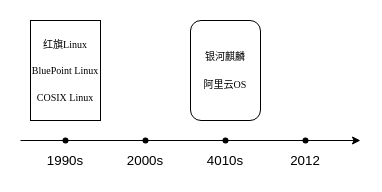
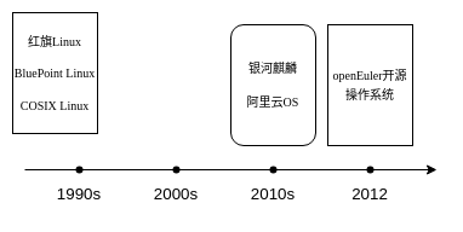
- <mxCell id="6" value="&lt;p class=&quot;MsoNormal&quot;&gt;&lt;font style=&quot;font-size: 10px&quot;&gt;&lt;span&gt;&lt;font face=&quot;等线&quot;&gt;红旗&lt;/font&gt;&lt;font face=&quot;Calibri&quot;&gt;Linux&lt;/font&gt;&lt;/span&gt;&lt;span style=&quot;font-family: &amp;#34;calibri&amp;#34;&quot;&gt;&lt;/span&gt;&lt;/font&gt;&lt;/p&gt;&lt;p class=&quot;MsoNormal&quot;&gt;&lt;font style=&quot;font-size: 10px&quot;&gt;&lt;span style=&quot;font-family: &amp;#34;calibri&amp;#34;&quot;&gt;BluePoint Linux&lt;/span&gt;&lt;/font&gt;&lt;/p&gt;&lt;p class=&quot;MsoNormal&quot;&gt;&lt;span style=&quot;font-family: &amp;#34;calibri&amp;#34;&quot;&gt;&lt;font style=&quot;font-size: 10px&quot;&gt;COSIX Linux&lt;/font&gt;&lt;/span&gt;&lt;/p&gt;" style="rounded=0;whiteSpace=wrap;html=1;" vertex="1" parent="1"><mxGeometry x="30" y="20" width="70" height="100" as="geometry" /></mxCell>
+ <mxCell id="6" value="&lt;p class=&quot;MsoNormal&quot;&gt;&lt;font style=&quot;font-size: 10px&quot;&gt;&lt;span&gt;&lt;font face=&quot;等线&quot;&gt;红旗&lt;/font&gt;&lt;font face=&quot;Calibri&quot;&gt;Linux&lt;/font&gt;&lt;/span&gt;&lt;span style=&quot;font-family: &amp;#34;calibri&amp;#34;&quot;&gt;&lt;/span&gt;&lt;/font&gt;&lt;/p&gt;&lt;p class=&quot;MsoNormal&quot;&gt;&lt;font style=&quot;font-size: 10px&quot;&gt;&lt;span style=&quot;font-family: &amp;#34;calibri&amp;#34;&quot;&gt;BluePoint Linux&lt;/span&gt;&lt;/font&gt;&lt;/p&gt;&lt;p class=&quot;MsoNormal&quot;&gt;&lt;span style=&quot;font-family: &amp;#34;calibri&amp;#34;&quot;&gt;&lt;font style=&quot;font-size: 10px&quot;&gt;COSIX Linux&lt;/font&gt;&lt;/span&gt;&lt;/p&gt;" style="rounded=0;whiteSpace=wrap;html=1;" vertex="1" parent="1"><mxGeometry x="10" y="10" width="70" height="100" as="geometry" /></mxCell>
+ <mxCell id="14" value="&lt;p class=&quot;MsoNormal&quot;&gt;&lt;font style=&quot;font-size: 10px&quot;&gt;&lt;span&gt;&lt;font face=&quot;Calibri&quot;&gt;o&lt;/font&gt;&lt;/span&gt;&lt;span style=&quot;font-family: &amp;#34;calibri&amp;#34;&quot;&gt;pen&lt;/span&gt;&lt;span&gt;&lt;font face=&quot;Calibri&quot;&gt;Euler&lt;/font&gt;&lt;/span&gt;&lt;span style=&quot;font-family: &amp;#34;calibri&amp;#34;&quot;&gt;&lt;font face=&quot;等线&quot;&gt;开源&lt;/font&gt;&lt;/span&gt;&lt;span&gt;操作系统&lt;/span&gt;&lt;/font&gt;&lt;span style=&quot;font-family: &amp;#34;calibri&amp;#34; ; font-size: 11.0pt&quot;&gt;&lt;/span&gt;&lt;/p&gt;" style="rounded=0;whiteSpace=wrap;html=1;" vertex="1" parent="1"><mxGeometry x="270" y="20" width="70" height="100" as="geometry" /></mxCell>
- <mxCell id="9" value="&lt;span style=&quot;font-size: 13.333px&quot;&gt;4010s&lt;/span&gt;" style="text;html=1;strokeColor=none;fillColor=none;align=center;verticalAlign=middle;whiteSpace=wrap;rounded=0;" vertex="1" parent="1"><mxGeometry x="180" y="150" width="90" height="20" as="geometry" /></mxCell>
+ <mxCell id="9" value="&lt;span style=&quot;font-size: 13.333px&quot;&gt;2010s&lt;/span&gt;" style="text;html=1;strokeColor=none;fillColor=none;align=center;verticalAlign=middle;whiteSpace=wrap;rounded=0;" vertex="1" parent="1"><mxGeometry x="180" y="150" width="90" height="20" as="geometry" /></mxCell>
